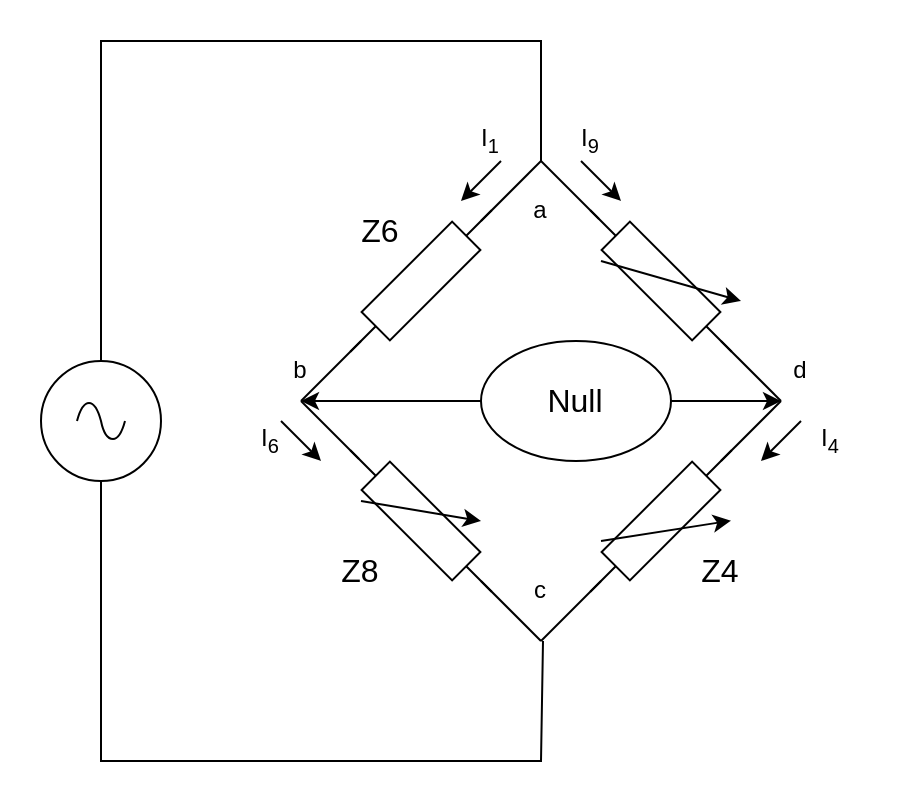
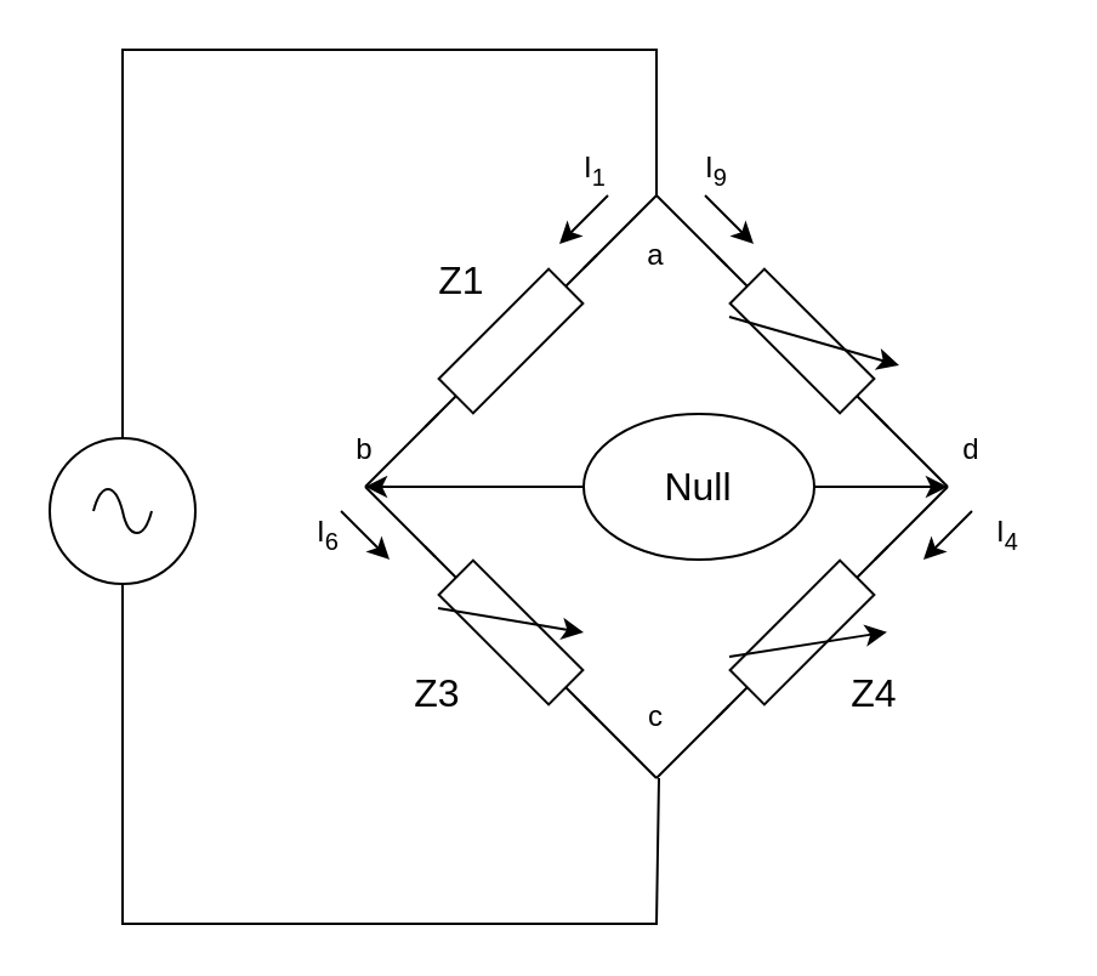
- <mxCell id="20" value="&lt;font style=&quot;font-size: 16px;&quot;&gt;Z6&lt;/font&gt;" style="text;html=1;align=center;verticalAlign=middle;whiteSpace=wrap;rounded=0;" vertex="1" parent="1"><mxGeometry x="160" y="100" width="60" height="30" as="geometry" /></mxCell>
+ <mxCell id="20" value="&lt;font style=&quot;font-size: 16px;&quot;&gt;Z1&lt;/font&gt;" style="text;html=1;align=center;verticalAlign=middle;whiteSpace=wrap;rounded=0;" vertex="1" parent="1"><mxGeometry x="160" y="100" width="60" height="30" as="geometry" /></mxCell>
- <mxCell id="22" value="&lt;font style=&quot;font-size: 16px;&quot;&gt;Z8&lt;/font&gt;" style="text;html=1;align=center;verticalAlign=middle;whiteSpace=wrap;rounded=0;" vertex="1" parent="1"><mxGeometry x="150" y="270" width="60" height="30" as="geometry" /></mxCell>
+ <mxCell id="22" value="&lt;font style=&quot;font-size: 16px;&quot;&gt;Z3&lt;/font&gt;" style="text;html=1;align=center;verticalAlign=middle;whiteSpace=wrap;rounded=0;" vertex="1" parent="1"><mxGeometry x="150" y="270" width="60" height="30" as="geometry" /></mxCell>
